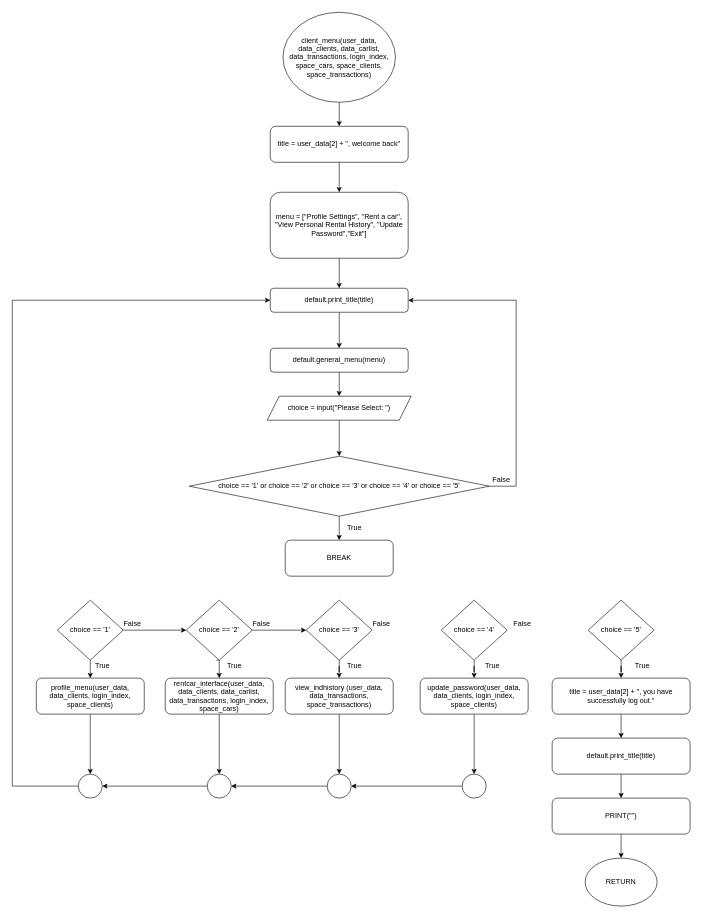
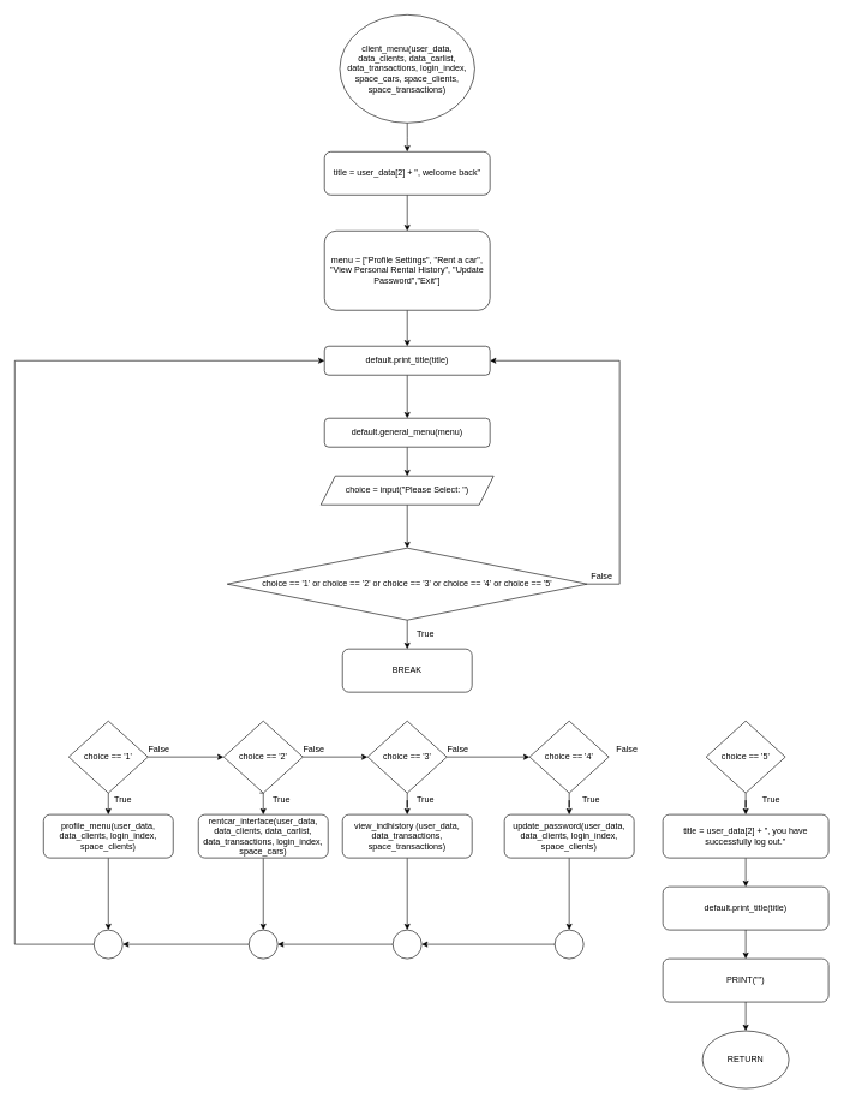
+ <mxCell id="24" value="" style="edgeStyle=orthogonalEdgeStyle;rounded=0;orthogonalLoop=1;jettySize=auto;html=1;" edge="1" parent="1" source="25" target="27"><mxGeometry relative="1" as="geometry" /></mxCell>
